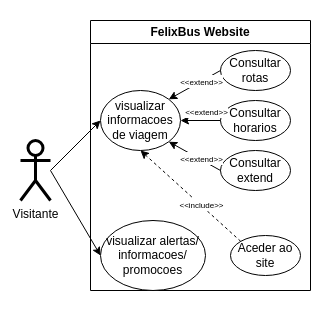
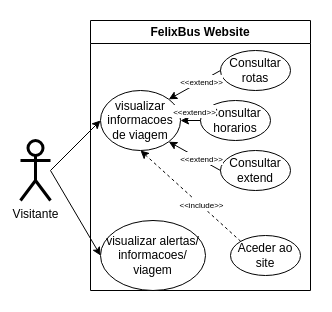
- <mxCell id="5" value="Consultar horarios" style="ellipse;whiteSpace=wrap;html=1;" vertex="1" parent="2"><mxGeometry x="130" y="80" width="70" height="40" as="geometry" /></mxCell>
+ <mxCell id="5" value="Consultar horarios" style="ellipse;whiteSpace=wrap;html=1;" vertex="1" parent="2"><mxGeometry x="110" y="80" width="70" height="40" as="geometry" /></mxCell>
- <mxCell id="7" value="visualizar alertas/&lt;div&gt;informacoes/&lt;/div&gt;&lt;div&gt;promocoes&lt;/div&gt;" style="ellipse;whiteSpace=wrap;html=1;" vertex="1" parent="2"><mxGeometry x="10" y="200" width="105" height="70" as="geometry" /></mxCell>
+ <mxCell id="7" value="visualizar alertas/&lt;div&gt;informacoes/&lt;/div&gt;&lt;div&gt;viagem&lt;/div&gt;" style="ellipse;whiteSpace=wrap;html=1;" vertex="1" parent="2"><mxGeometry x="10" y="200" width="105" height="70" as="geometry" /></mxCell>
